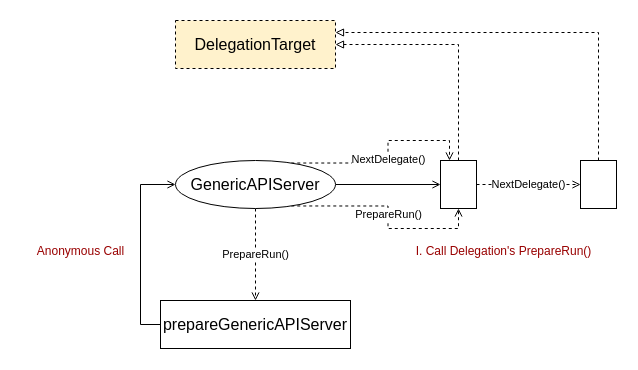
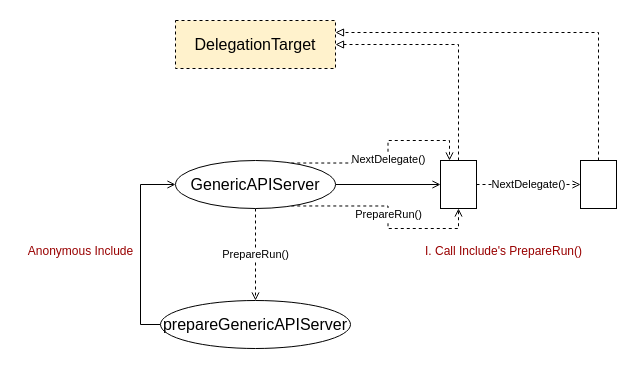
- <mxCell id="16" value="Anonymous Call" style="text;html=1;align=center;verticalAlign=middle;resizable=0;points=[];autosize=1;fontColor=#990000;" parent="1" vertex="1"><mxGeometry x="20" y="241" width="120" height="20" as="geometry" /></mxCell>
+ <mxCell id="16" value="Anonymous Include" style="text;html=1;align=center;verticalAlign=middle;resizable=0;points=[];autosize=1;fontColor=#990000;" parent="1" vertex="1"><mxGeometry x="20" y="241" width="120" height="20" as="geometry" /></mxCell>
- <mxCell id="13" value="I. Call Delegation's PrepareRun()" style="text;html=1;align=center;verticalAlign=middle;resizable=0;points=[];autosize=1;fontColor=#990000;" parent="1" vertex="1"><mxGeometry x="408" y="241" width="190" height="20" as="geometry" /></mxCell>
+ <mxCell id="13" value="I. Call Include's PrepareRun()" style="text;html=1;align=center;verticalAlign=middle;resizable=0;points=[];autosize=1;fontColor=#990000;" parent="1" vertex="1"><mxGeometry x="408" y="241" width="190" height="20" as="geometry" /></mxCell>
- <mxCell id="12" value="prepareGenericAPIServer" style="rounded=0;whiteSpace=wrap;html=1;fontSize=16;" parent="1" vertex="1"><mxGeometry x="160" y="300" width="190" height="48" as="geometry" /></mxCell>
+ <mxCell id="12" value="prepareGenericAPIServer" style="ellipse;whiteSpace=wrap;html=1;fontSize=16;" parent="1" vertex="1"><mxGeometry x="160" y="300" width="190" height="48" as="geometry" /></mxCell>
